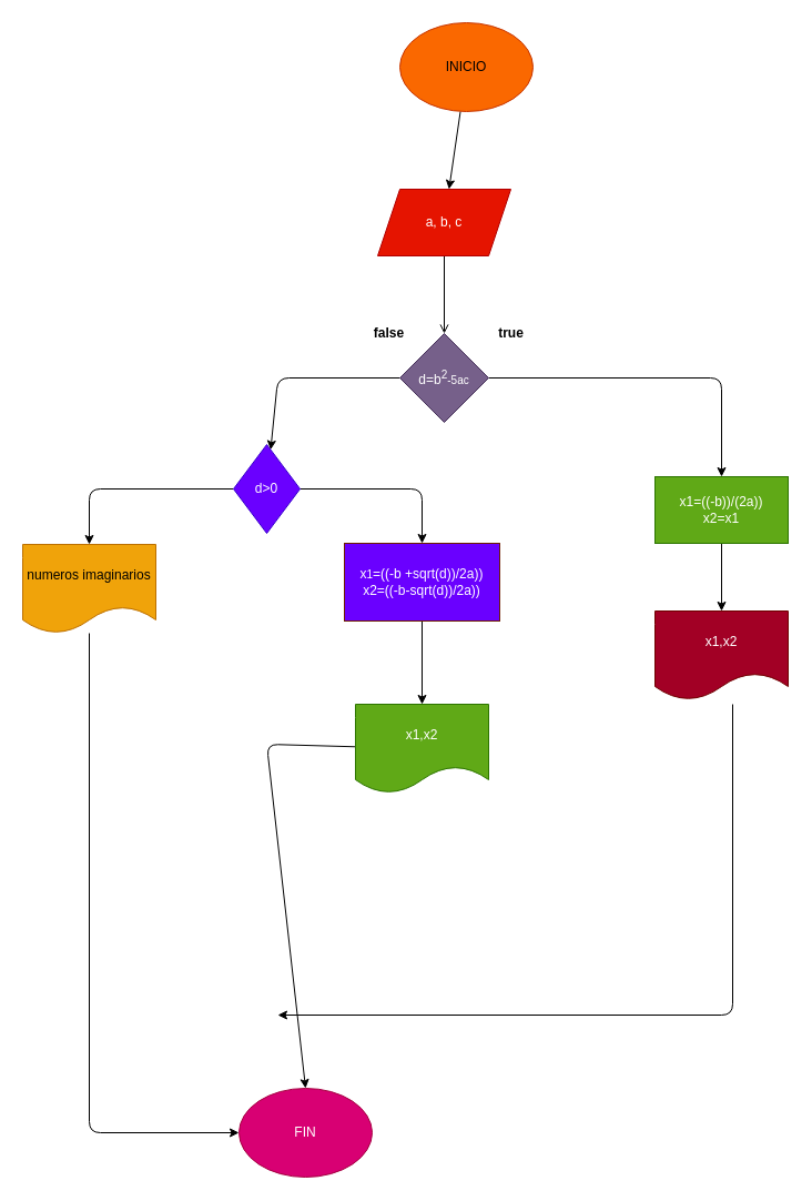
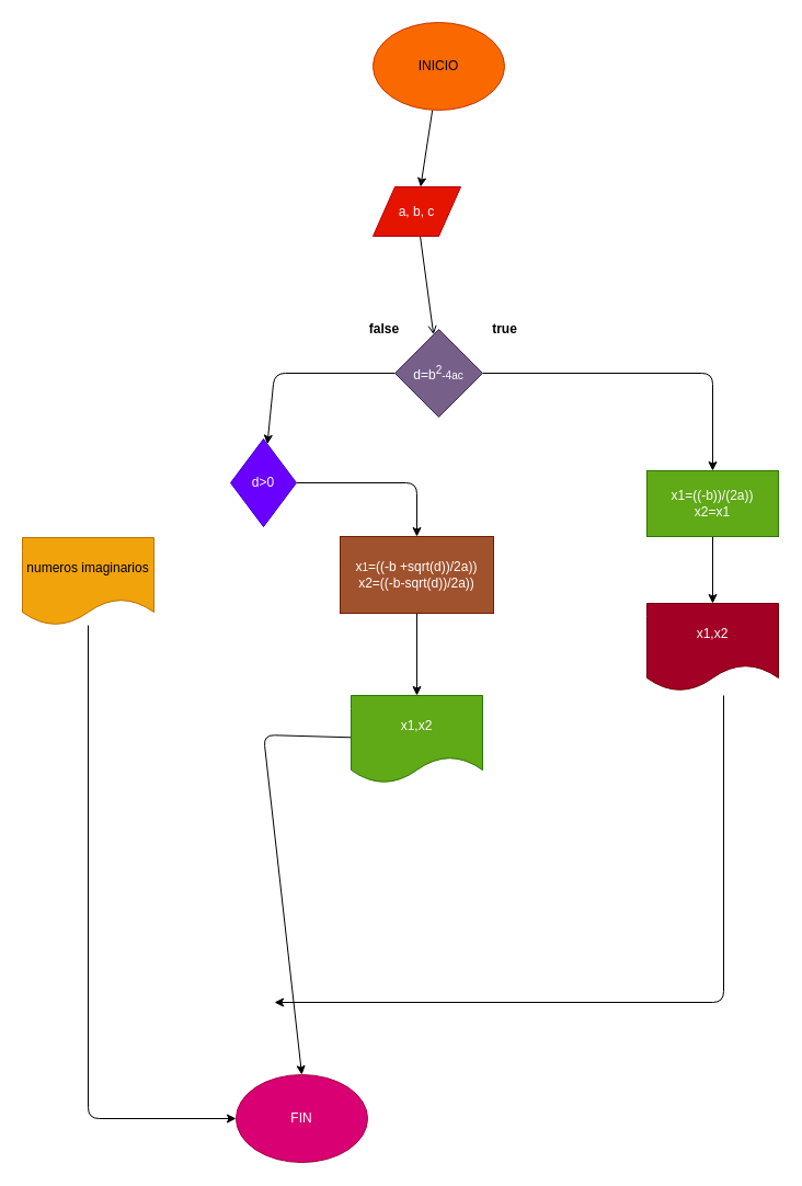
- <mxCell id="3" value="INICIO" style="ellipse;whiteSpace=wrap;html=1;fillColor=#fa6800;fontColor=#000000;strokeColor=#C73500;" vertex="1" parent="1"><mxGeometry x="360" y="20" width="120" height="80" as="geometry" /></mxCell>
+ <mxCell id="3" value="INICIO" style="ellipse;whiteSpace=wrap;html=1;fillColor=#fa6800;fontColor=#000000;strokeColor=#C73500;" vertex="1" parent="1"><mxGeometry x="340" y="20" width="120" height="80" as="geometry" /></mxCell>
- <mxCell id="5" value="a, b, c" style="shape=parallelogram;perimeter=parallelogramPerimeter;whiteSpace=wrap;html=1;fixedSize=1;fillColor=#e51400;fontColor=#ffffff;strokeColor=#B20000;" vertex="1" parent="1"><mxGeometry x="340" y="170" width="120" height="60" as="geometry" /></mxCell>
+ <mxCell id="5" value="a, b, c" style="shape=parallelogram;perimeter=parallelogramPerimeter;whiteSpace=wrap;html=1;fixedSize=1;fillColor=#e51400;fontColor=#ffffff;strokeColor=#B20000;" vertex="1" parent="1"><mxGeometry x="340" y="170" width="80" height="45" as="geometry" /></mxCell>
- <mxCell id="8" value="d=b&lt;sup&gt;2&lt;/sup&gt;&lt;span style=&quot;font-size: 10px;&quot;&gt;-5ac&lt;/span&gt;" style="rhombus;whiteSpace=wrap;html=1;fillColor=#76608a;fontColor=#ffffff;strokeColor=#432D57;" vertex="1" parent="1"><mxGeometry x="360" y="300" width="80" height="80" as="geometry" /></mxCell>
+ <mxCell id="8" value="d=b&lt;sup&gt;2&lt;/sup&gt;&lt;span style=&quot;font-size: 10px;&quot;&gt;-4ac&lt;/span&gt;" style="rhombus;whiteSpace=wrap;html=1;fillColor=#76608a;fontColor=#ffffff;strokeColor=#432D57;" vertex="1" parent="1"><mxGeometry x="360" y="300" width="80" height="80" as="geometry" /></mxCell>
- <mxCell id="9" value="" style="edgeStyle=none;html=1;" edge="1" parent="1" source="11" target="14"><mxGeometry relative="1" as="geometry"><Array as="points"><mxPoint x="80" y="440" /></Array><mxPoint x="80" y="490" as="targetPoint" /></mxGeometry></mxCell>
- <mxCell id="16" value="x&lt;span style=&quot;font-size: 10px;&quot;&gt;1&lt;/span&gt;=((-b +sqrt(d))/2a))&lt;br&gt;x2=((-b-sqrt(d))/2a))" style="whiteSpace=wrap;html=1;fillColor=#6a00ff;strokeColor=#6D1F00;fontColor=#ffffff;" vertex="1" parent="1"><mxGeometry x="310" y="489" width="140" height="70" as="geometry" /></mxCell>
+ <mxCell id="16" value="x&lt;span style=&quot;font-size: 10px;&quot;&gt;1&lt;/span&gt;=((-b +sqrt(d))/2a))&lt;br&gt;x2=((-b-sqrt(d))/2a))" style="whiteSpace=wrap;html=1;fillColor=#a0522d;strokeColor=#6D1F00;fontColor=#ffffff;" vertex="1" parent="1"><mxGeometry x="310" y="489" width="140" height="70" as="geometry" /></mxCell>
